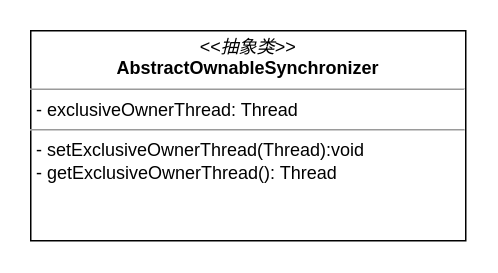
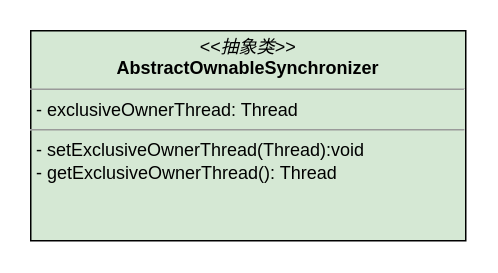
- <mxCell id="2" value="&lt;p style=&quot;margin: 0px ; margin-top: 4px ; text-align: center&quot;&gt;&lt;i&gt;&amp;lt;&amp;lt;抽象类&amp;gt;&amp;gt;&lt;/i&gt;&lt;br&gt;&lt;b&gt;AbstractOwnableSynchronizer&lt;/b&gt;&lt;br&gt;&lt;/p&gt;&lt;hr size=&quot;1&quot;&gt;&lt;p style=&quot;margin: 0px ; margin-left: 4px&quot;&gt;- exclusiveOwnerThread: Thread&lt;br&gt;&lt;/p&gt;&lt;hr size=&quot;1&quot;&gt;&lt;p style=&quot;margin: 0px ; margin-left: 4px&quot;&gt;- setExclusiveOwnerThread(Thread):void&lt;br&gt;- getExclusiveOwnerThread(): Thread&lt;/p&gt;" style="verticalAlign=top;align=left;overflow=fill;fontSize=12;fontFamily=Helvetica;html=1;" vertex="1" parent="1"><mxGeometry x="20" y="20" width="290" height="140" as="geometry" /></mxCell>
+ <mxCell id="2" value="&lt;p style=&quot;margin: 0px ; margin-top: 4px ; text-align: center&quot;&gt;&lt;i&gt;&amp;lt;&amp;lt;抽象类&amp;gt;&amp;gt;&lt;/i&gt;&lt;br&gt;&lt;b&gt;AbstractOwnableSynchronizer&lt;/b&gt;&lt;br&gt;&lt;/p&gt;&lt;hr size=&quot;1&quot;&gt;&lt;p style=&quot;margin: 0px ; margin-left: 4px&quot;&gt;- exclusiveOwnerThread: Thread&lt;br&gt;&lt;/p&gt;&lt;hr size=&quot;1&quot;&gt;&lt;p style=&quot;margin: 0px ; margin-left: 4px&quot;&gt;- setExclusiveOwnerThread(Thread):void&lt;br&gt;- getExclusiveOwnerThread(): Thread&lt;/p&gt;" style="verticalAlign=top;align=left;overflow=fill;fontSize=12;fontFamily=Helvetica;html=1;fillColor=#d5e8d4;" vertex="1" parent="1"><mxGeometry x="20" y="20" width="290" height="140" as="geometry" /></mxCell>
